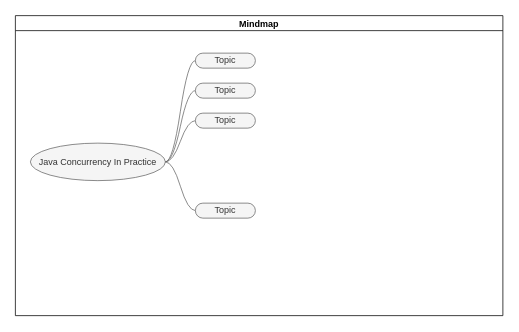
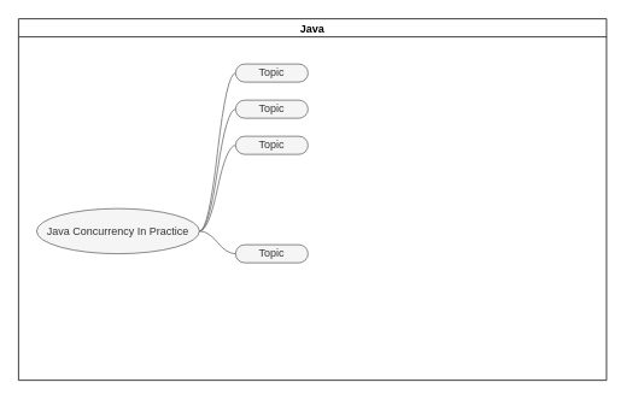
- <mxCell id="2" value="Mindmap" style="swimlane;startSize=20;horizontal=1;containerType=tree;" parent="1" vertex="1"><mxGeometry x="20" y="20" width="650" height="400" as="geometry"><mxRectangle x="270" y="-630" width="90" height="30" as="alternateBounds" /></mxGeometry></mxCell>
+ <mxCell id="2" value="Java" style="swimlane;startSize=20;horizontal=1;containerType=tree;" parent="1" vertex="1"><mxGeometry x="20" y="20" width="650" height="400" as="geometry"><mxRectangle x="270" y="-630" width="90" height="30" as="alternateBounds" /></mxGeometry></mxCell>
- <mxCell id="5" value="Java Concurrency In Practice" style="ellipse;whiteSpace=wrap;html=1;align=center;treeFolding=1;treeMoving=1;newEdgeStyle={&quot;edgeStyle&quot;:&quot;entityRelationEdgeStyle&quot;,&quot;startArrow&quot;:&quot;none&quot;,&quot;endArrow&quot;:&quot;none&quot;,&quot;segment&quot;:10,&quot;curved&quot;:1};fillColor=#f5f5f5;fontColor=#333333;strokeColor=#666666;" parent="2" vertex="1"><mxGeometry x="20" y="170" width="180" height="50" as="geometry" /></mxCell>
+ <mxCell id="5" value="Java Concurrency In Practice" style="ellipse;whiteSpace=wrap;html=1;align=center;treeFolding=1;treeMoving=1;newEdgeStyle={&quot;edgeStyle&quot;:&quot;entityRelationEdgeStyle&quot;,&quot;startArrow&quot;:&quot;none&quot;,&quot;endArrow&quot;:&quot;none&quot;,&quot;segment&quot;:10,&quot;curved&quot;:1};fillColor=#f5f5f5;fontColor=#333333;strokeColor=#666666;" parent="2" vertex="1"><mxGeometry x="20" y="210" width="180" height="50" as="geometry" /></mxCell>
